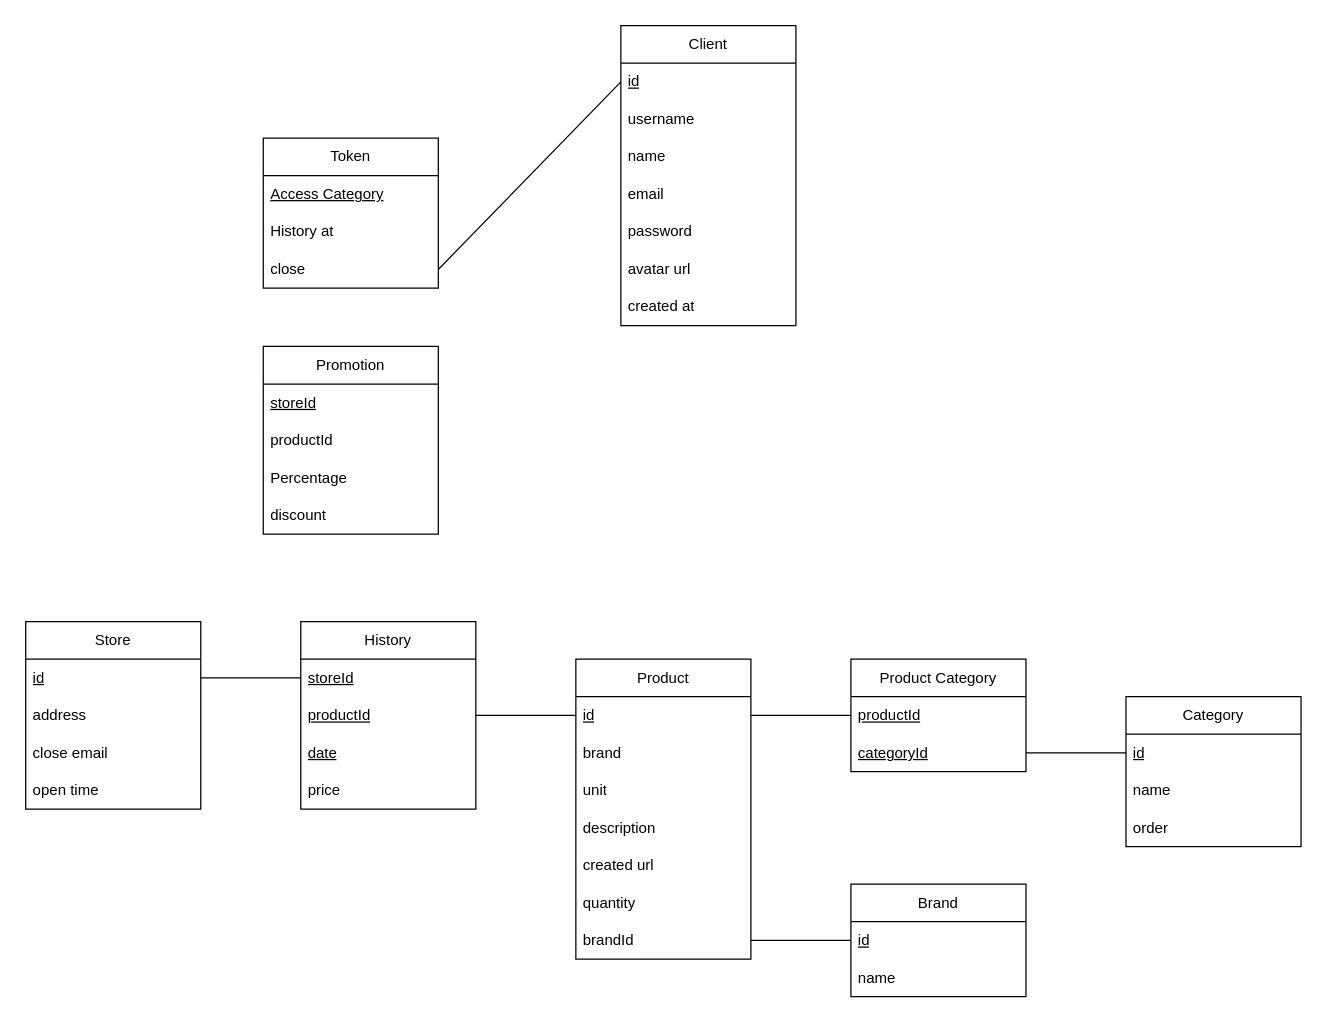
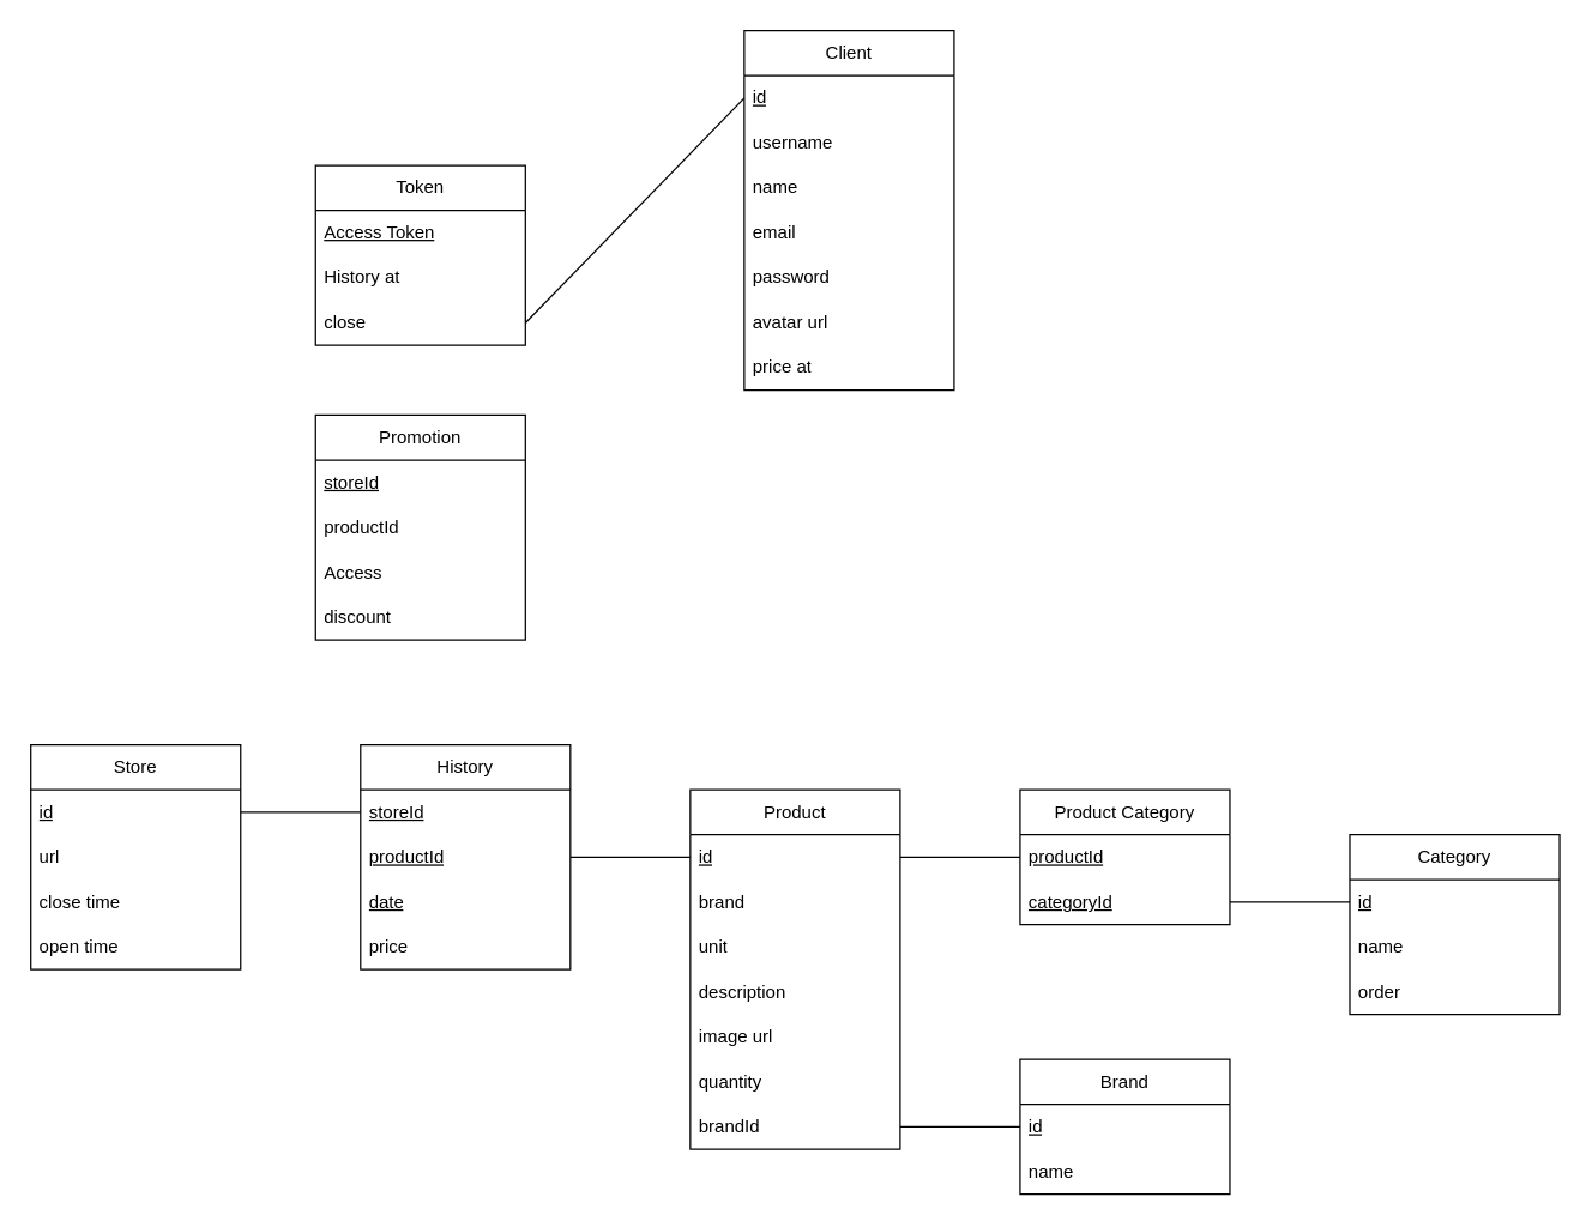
- <mxCell id="3" value="&lt;u&gt;Access Category&lt;/u&gt;" style="text;strokeColor=none;fillColor=none;align=left;verticalAlign=middle;spacingLeft=4;spacingRight=4;overflow=hidden;points=[[0,0.5],[1,0.5]];portConstraint=eastwest;rotatable=0;whiteSpace=wrap;html=1;" vertex="1" parent="2"><mxGeometry y="30" width="140" height="30" as="geometry" /></mxCell>
+ <mxCell id="3" value="&lt;u&gt;Access Token&lt;/u&gt;" style="text;strokeColor=none;fillColor=none;align=left;verticalAlign=middle;spacingLeft=4;spacingRight=4;overflow=hidden;points=[[0,0.5],[1,0.5]];portConstraint=eastwest;rotatable=0;whiteSpace=wrap;html=1;" vertex="1" parent="2"><mxGeometry y="30" width="140" height="30" as="geometry" /></mxCell>
- <mxCell id="13" value="created at" style="text;strokeColor=none;fillColor=none;align=left;verticalAlign=middle;spacingLeft=4;spacingRight=4;overflow=hidden;points=[[0,0.5],[1,0.5]];portConstraint=eastwest;rotatable=0;whiteSpace=wrap;html=1;" vertex="1" parent="6"><mxGeometry y="210" width="140" height="30" as="geometry" /></mxCell>
+ <mxCell id="13" value="price at" style="text;strokeColor=none;fillColor=none;align=left;verticalAlign=middle;spacingLeft=4;spacingRight=4;overflow=hidden;points=[[0,0.5],[1,0.5]];portConstraint=eastwest;rotatable=0;whiteSpace=wrap;html=1;" vertex="1" parent="6"><mxGeometry y="210" width="140" height="30" as="geometry" /></mxCell>
- <mxCell id="38" value="Percentage" style="text;strokeColor=none;fillColor=none;align=left;verticalAlign=middle;spacingLeft=4;spacingRight=4;overflow=hidden;points=[[0,0.5],[1,0.5]];portConstraint=eastwest;rotatable=0;whiteSpace=wrap;html=1;" vertex="1" parent="35"><mxGeometry y="90" width="140" height="30" as="geometry" /></mxCell>
+ <mxCell id="38" value="Access" style="text;strokeColor=none;fillColor=none;align=left;verticalAlign=middle;spacingLeft=4;spacingRight=4;overflow=hidden;points=[[0,0.5],[1,0.5]];portConstraint=eastwest;rotatable=0;whiteSpace=wrap;html=1;" vertex="1" parent="35"><mxGeometry y="90" width="140" height="30" as="geometry" /></mxCell>
- <mxCell id="31" value="address" style="text;strokeColor=none;fillColor=none;align=left;verticalAlign=middle;spacingLeft=4;spacingRight=4;overflow=hidden;points=[[0,0.5],[1,0.5]];portConstraint=eastwest;rotatable=0;whiteSpace=wrap;html=1;" vertex="1" parent="29"><mxGeometry y="60" width="140" height="30" as="geometry" /></mxCell>
+ <mxCell id="31" value="url" style="text;strokeColor=none;fillColor=none;align=left;verticalAlign=middle;spacingLeft=4;spacingRight=4;overflow=hidden;points=[[0,0.5],[1,0.5]];portConstraint=eastwest;rotatable=0;whiteSpace=wrap;html=1;" vertex="1" parent="29"><mxGeometry y="60" width="140" height="30" as="geometry" /></mxCell>
- <mxCell id="32" value="close email" style="text;strokeColor=none;fillColor=none;align=left;verticalAlign=middle;spacingLeft=4;spacingRight=4;overflow=hidden;points=[[0,0.5],[1,0.5]];portConstraint=eastwest;rotatable=0;whiteSpace=wrap;html=1;" vertex="1" parent="29"><mxGeometry y="90" width="140" height="30" as="geometry" /></mxCell>
+ <mxCell id="32" value="close time" style="text;strokeColor=none;fillColor=none;align=left;verticalAlign=middle;spacingLeft=4;spacingRight=4;overflow=hidden;points=[[0,0.5],[1,0.5]];portConstraint=eastwest;rotatable=0;whiteSpace=wrap;html=1;" vertex="1" parent="29"><mxGeometry y="90" width="140" height="30" as="geometry" /></mxCell>
- <mxCell id="20" value="created url" style="text;strokeColor=none;fillColor=none;align=left;verticalAlign=middle;spacingLeft=4;spacingRight=4;overflow=hidden;points=[[0,0.5],[1,0.5]];portConstraint=eastwest;rotatable=0;whiteSpace=wrap;html=1;" vertex="1" parent="15"><mxGeometry y="150" width="140" height="30" as="geometry" /></mxCell>
+ <mxCell id="20" value="image url" style="text;strokeColor=none;fillColor=none;align=left;verticalAlign=middle;spacingLeft=4;spacingRight=4;overflow=hidden;points=[[0,0.5],[1,0.5]];portConstraint=eastwest;rotatable=0;whiteSpace=wrap;html=1;" vertex="1" parent="15"><mxGeometry y="150" width="140" height="30" as="geometry" /></mxCell>
